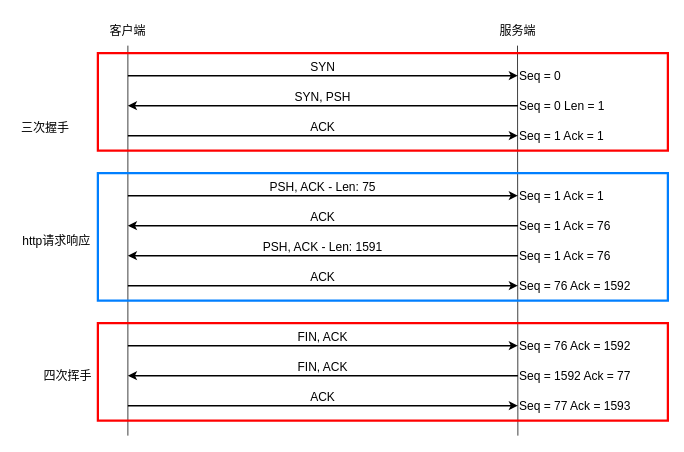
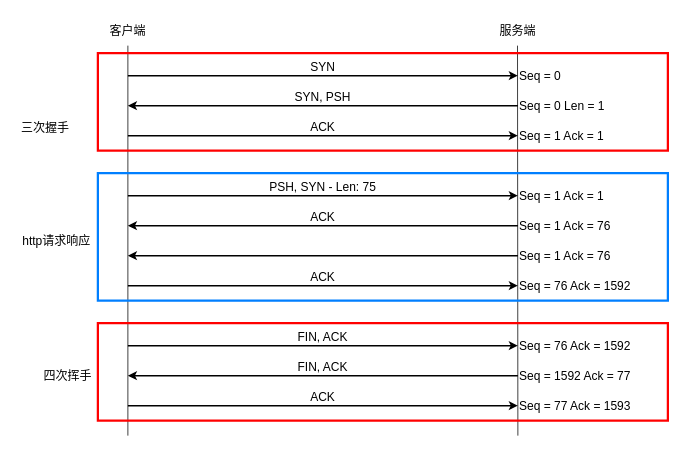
- <mxCell id="13" value="&lt;span style=&quot;font-size: 16px&quot;&gt;PSH, ACK - Len: 75&lt;/span&gt;" style="text;html=1;strokeColor=none;fillColor=none;align=center;verticalAlign=bottom;whiteSpace=wrap;rounded=0;" vertex="1" parent="1"><mxGeometry x="250" y="220" width="360" height="40" as="geometry" /></mxCell>
+ <mxCell id="13" value="&lt;span style=&quot;font-size: 16px&quot;&gt;PSH, SYN - Len: 75&lt;/span&gt;" style="text;html=1;strokeColor=none;fillColor=none;align=center;verticalAlign=bottom;whiteSpace=wrap;rounded=0;" vertex="1" parent="1"><mxGeometry x="250" y="220" width="360" height="40" as="geometry" /></mxCell>
- <mxCell id="17" value="&lt;span style=&quot;font-size: 16px&quot;&gt;PSH, ACK - Len: 1591&lt;/span&gt;" style="text;html=1;strokeColor=none;fillColor=none;align=center;verticalAlign=bottom;whiteSpace=wrap;rounded=0;" vertex="1" parent="1"><mxGeometry x="250" y="300" width="360" height="40" as="geometry" /></mxCell>
